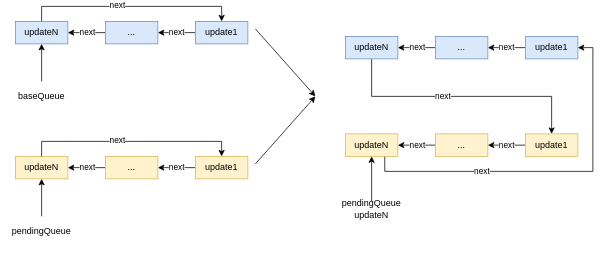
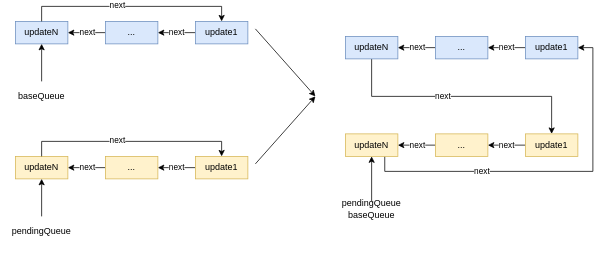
- <mxCell id="41" value="pendingQueue&lt;br&gt;updateN" style="text;html=1;strokeColor=none;fillColor=none;align=center;verticalAlign=middle;whiteSpace=wrap;rounded=0;" vertex="1" parent="1"><mxGeometry x="475" y="260" width="40" height="20" as="geometry" /></mxCell>
+ <mxCell id="41" value="pendingQueue&lt;br&gt;baseQueue" style="text;html=1;strokeColor=none;fillColor=none;align=center;verticalAlign=middle;whiteSpace=wrap;rounded=0;" vertex="1" parent="1"><mxGeometry x="475" y="260" width="40" height="20" as="geometry" /></mxCell>
